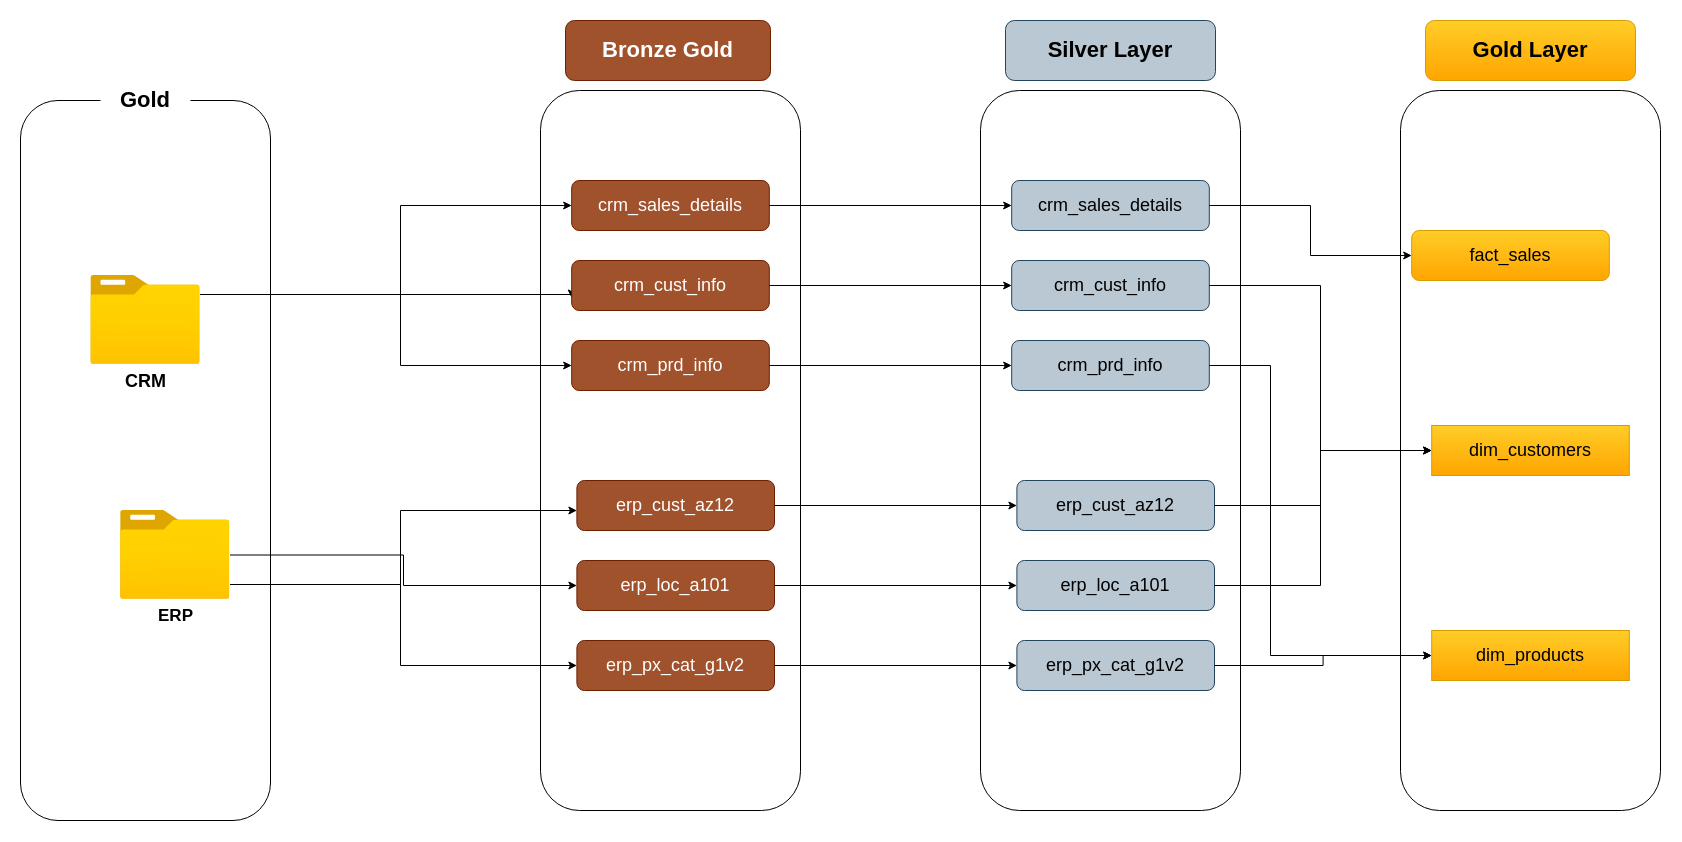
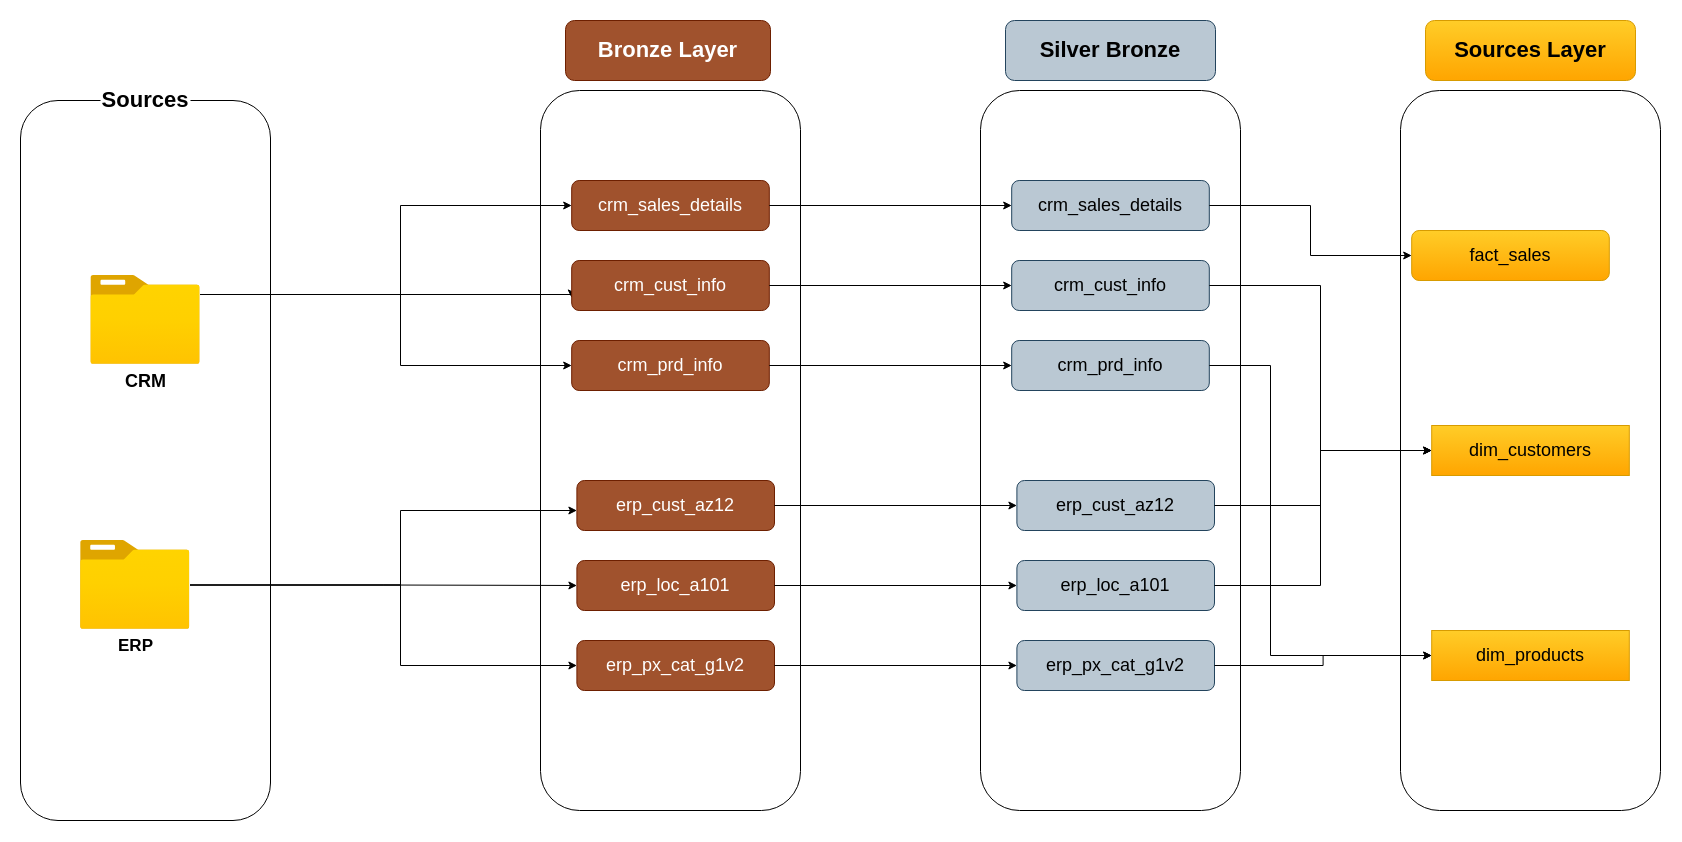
- <mxCell id="22" value="&lt;font style=&quot;font-size: 22px;&quot;&gt;&lt;b style=&quot;&quot;&gt;Bronze Gold&lt;/b&gt;&lt;/font&gt;" style="text;html=1;align=center;verticalAlign=middle;whiteSpace=wrap;rounded=1;fillColor=#a0522d;strokeColor=#6D1F00;fontColor=#ffffff;" vertex="1" parent="13"><mxGeometry x="25" width="205" height="60" as="geometry" /></mxCell>
+ <mxCell id="22" value="&lt;font style=&quot;font-size: 22px;&quot;&gt;&lt;b style=&quot;&quot;&gt;Bronze Layer&lt;/b&gt;&lt;/font&gt;" style="text;html=1;align=center;verticalAlign=middle;whiteSpace=wrap;rounded=1;fillColor=#a0522d;strokeColor=#6D1F00;fontColor=#ffffff;" vertex="1" parent="13"><mxGeometry x="25" width="205" height="60" as="geometry" /></mxCell>
- <mxCell id="32" value="&lt;font style=&quot;font-size: 22px;&quot;&gt;&lt;b style=&quot;&quot;&gt;Silver Layer&lt;/b&gt;&lt;/font&gt;" style="text;html=1;align=center;verticalAlign=middle;whiteSpace=wrap;rounded=1;fillColor=#bac8d3;strokeColor=#23445d;" vertex="1" parent="23"><mxGeometry x="25" width="210" height="60" as="geometry" /></mxCell>
+ <mxCell id="32" value="&lt;font style=&quot;font-size: 22px;&quot;&gt;&lt;b style=&quot;&quot;&gt;Silver Bronze&lt;/b&gt;&lt;/font&gt;" style="text;html=1;align=center;verticalAlign=middle;whiteSpace=wrap;rounded=1;fillColor=#bac8d3;strokeColor=#23445d;" vertex="1" parent="23"><mxGeometry x="25" width="210" height="60" as="geometry" /></mxCell>
- <mxCell id="39" value="&lt;font style=&quot;font-size: 22px;&quot;&gt;&lt;b style=&quot;&quot;&gt;Gold Layer&lt;/b&gt;&lt;/font&gt;" style="text;html=1;align=center;verticalAlign=middle;whiteSpace=wrap;rounded=1;fillColor=#ffcd28;strokeColor=#d79b00;gradientColor=#ffa500;" vertex="1" parent="33"><mxGeometry x="25" width="210" height="60" as="geometry" /></mxCell>
+ <mxCell id="39" value="&lt;font style=&quot;font-size: 22px;&quot;&gt;&lt;b style=&quot;&quot;&gt;Sources Layer&lt;/b&gt;&lt;/font&gt;" style="text;html=1;align=center;verticalAlign=middle;whiteSpace=wrap;rounded=1;fillColor=#ffcd28;strokeColor=#d79b00;gradientColor=#ffa500;" vertex="1" parent="33"><mxGeometry x="25" width="210" height="60" as="geometry" /></mxCell>
- <mxCell id="4" value="&lt;font style=&quot;font-size: 22px;&quot;&gt;&lt;b style=&quot;&quot;&gt;Gold&lt;/b&gt;&lt;/font&gt;" style="text;html=1;align=center;verticalAlign=middle;whiteSpace=wrap;rounded=0;fillColor=default;" vertex="1" parent="2"><mxGeometry x="80" width="90" height="40" as="geometry" /></mxCell>
+ <mxCell id="4" value="&lt;font style=&quot;font-size: 22px;&quot;&gt;&lt;b style=&quot;&quot;&gt;Sources&lt;/b&gt;&lt;/font&gt;" style="text;html=1;align=center;verticalAlign=middle;whiteSpace=wrap;rounded=0;fillColor=default;" vertex="1" parent="2"><mxGeometry x="80" width="90" height="40" as="geometry" /></mxCell>
- <mxCell id="5" value="&lt;font style=&quot;font-size: 17px;&quot;&gt;&lt;b&gt;ERP&lt;/b&gt;&lt;/font&gt;" style="image;aspect=fixed;html=1;points=[];align=center;fontSize=12;image=img/lib/azure2/general/Folder_Blank.svg;" vertex="1" parent="2"><mxGeometry x="100" y="430" width="109.5" height="88.87" as="geometry" /></mxCell>
+ <mxCell id="5" value="&lt;font style=&quot;font-size: 17px;&quot;&gt;&lt;b&gt;ERP&lt;/b&gt;&lt;/font&gt;" style="image;aspect=fixed;html=1;points=[];align=center;fontSize=12;image=img/lib/azure2/general/Folder_Blank.svg;" vertex="1" parent="2"><mxGeometry x="60" y="460" width="109.5" height="88.87" as="geometry" /></mxCell>
